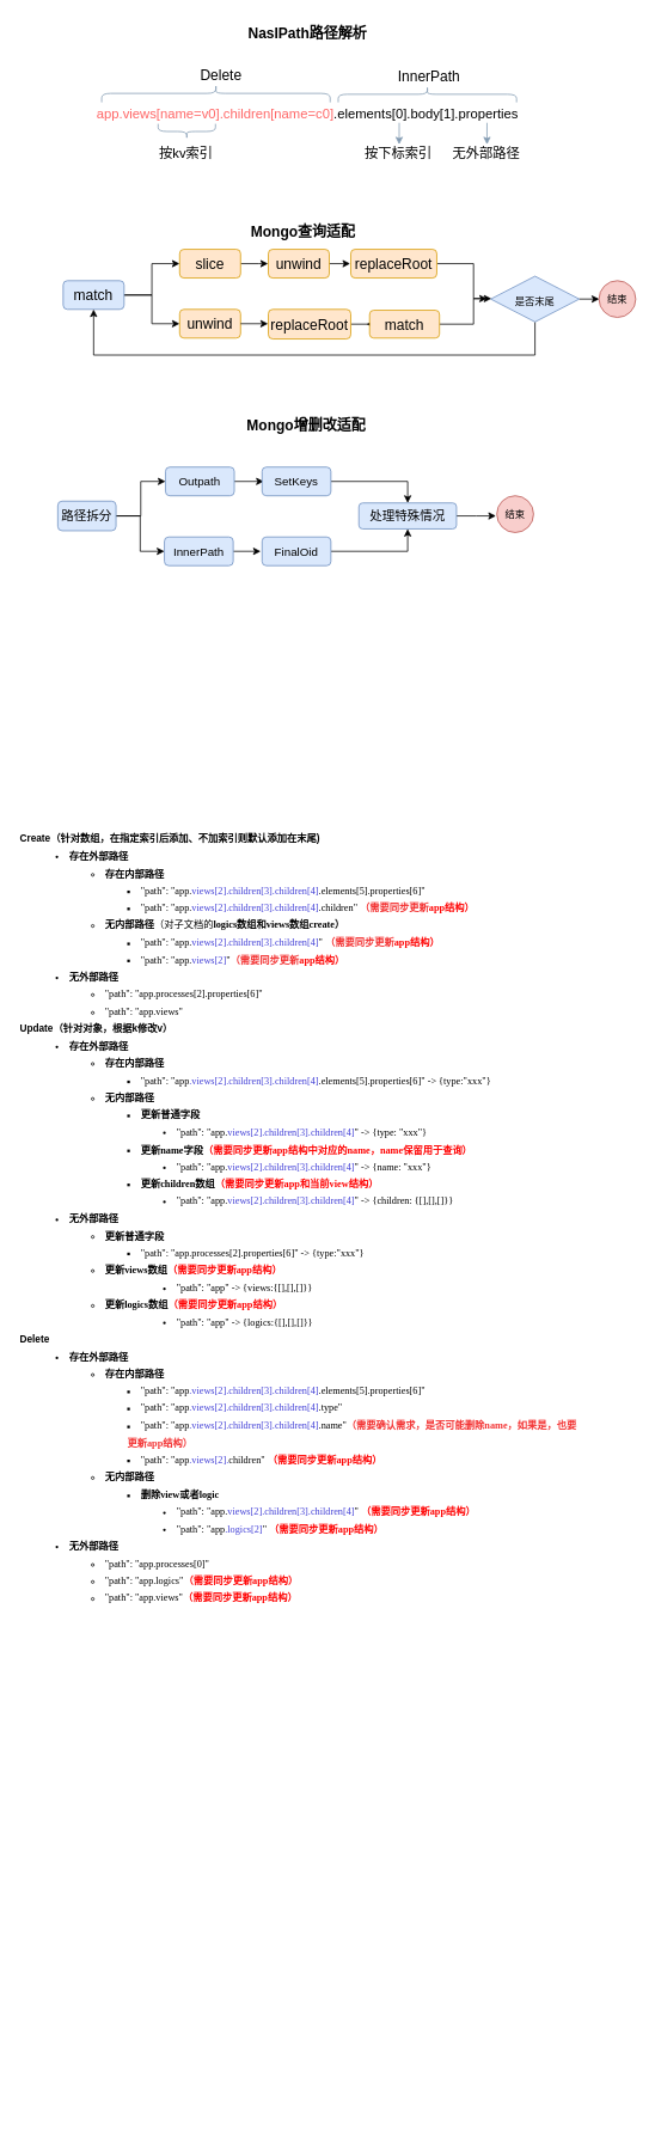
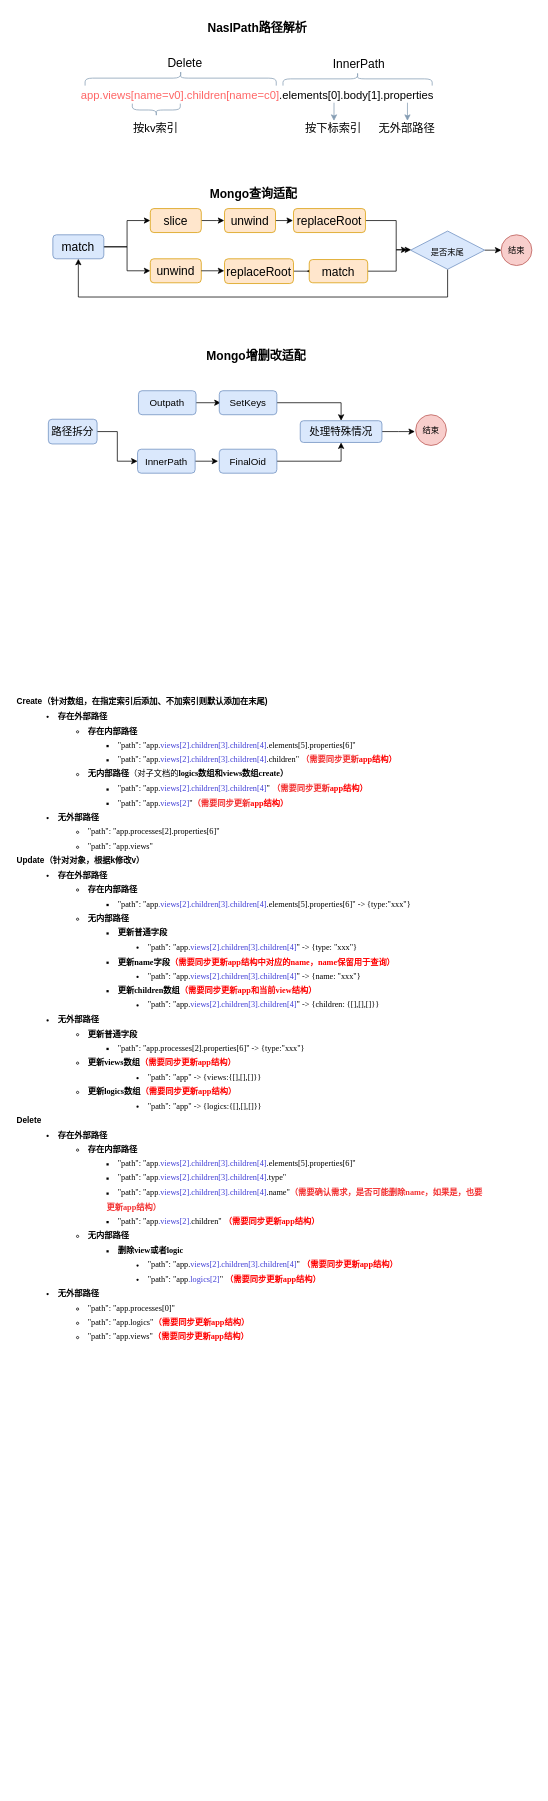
- <mxCell id="36" style="edgeStyle=orthogonalEdgeStyle;rounded=0;orthogonalLoop=1;jettySize=auto;html=1;entryX=0;entryY=0.5;entryDx=0;entryDy=0;fontSize=14;fontColor=#000000;strokeColor=#000000;strokeWidth=1;" edge="1" parent="1" source="38" target="40"><mxGeometry relative="1" as="geometry" /></mxCell>
